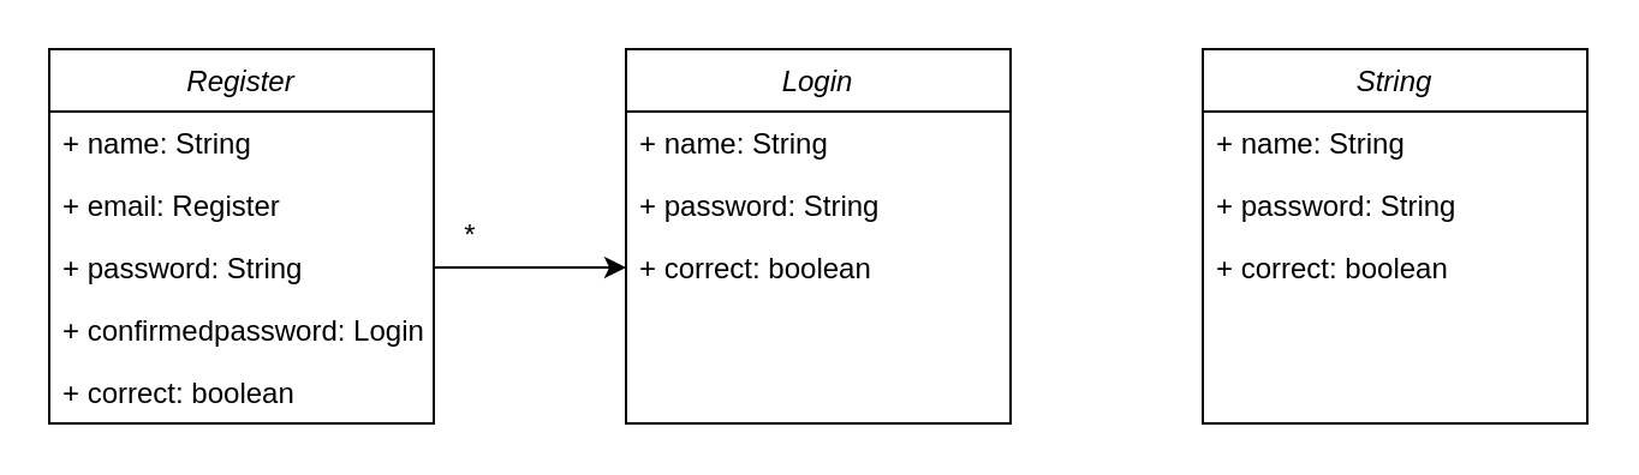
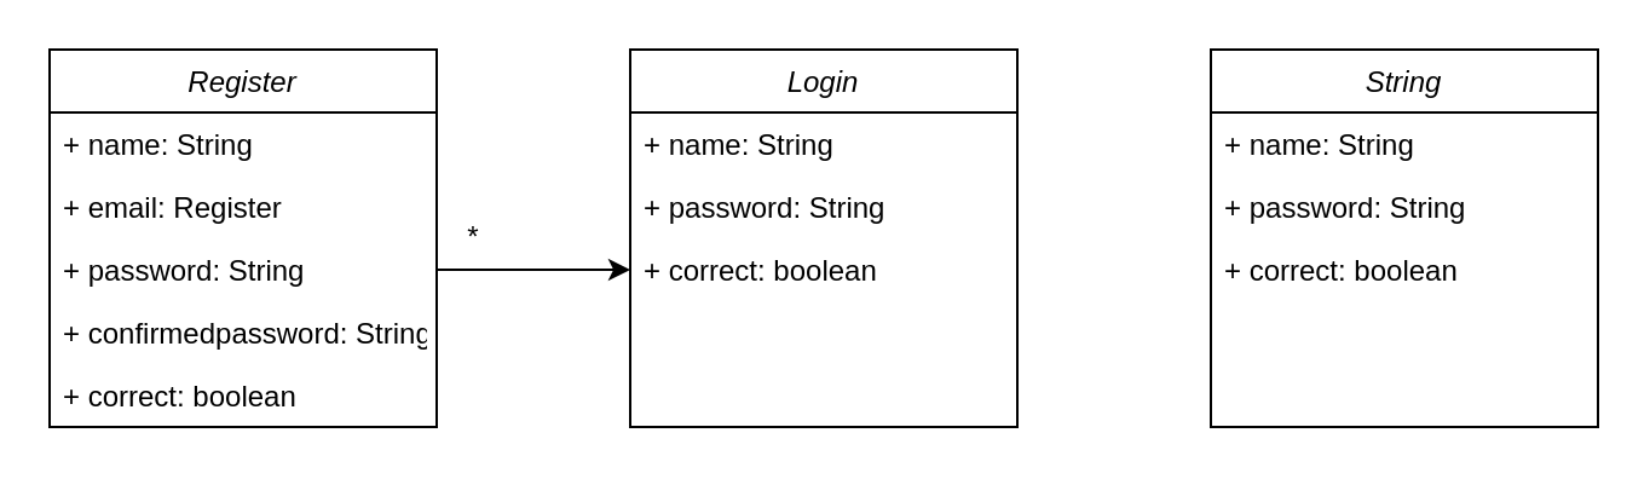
- <mxCell id="6" value="+ confirmedpassword: Login" style="text;align=left;verticalAlign=top;spacingLeft=4;spacingRight=4;overflow=hidden;rotatable=0;points=[[0,0.5],[1,0.5]];portConstraint=eastwest;rounded=0;shadow=0;html=0;" vertex="1" parent="2"><mxGeometry y="104" width="160" height="26" as="geometry" /></mxCell>
+ <mxCell id="6" value="+ confirmedpassword: String" style="text;align=left;verticalAlign=top;spacingLeft=4;spacingRight=4;overflow=hidden;rotatable=0;points=[[0,0.5],[1,0.5]];portConstraint=eastwest;rounded=0;shadow=0;html=0;" vertex="1" parent="2"><mxGeometry y="104" width="160" height="26" as="geometry" /></mxCell>
